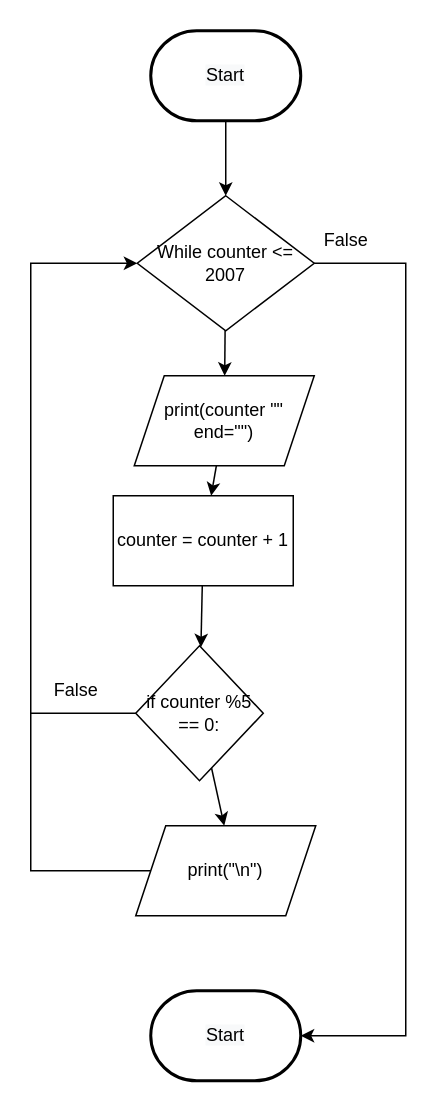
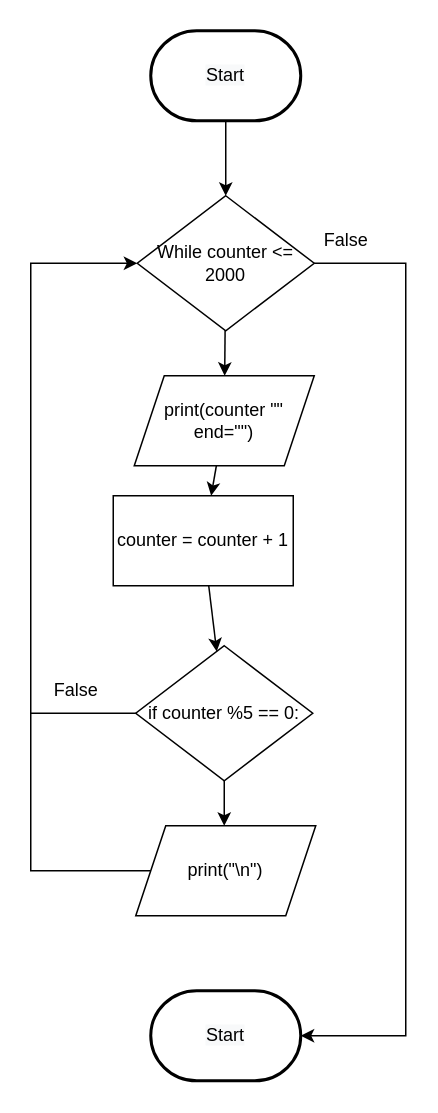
- <mxCell id="6" value="While counter &amp;lt;= 2007" style="rhombus;whiteSpace=wrap;html=1;" parent="1" vertex="1"><mxGeometry x="91" y="130" width="118" height="90" as="geometry" /></mxCell>
+ <mxCell id="6" value="While counter &amp;lt;= 2000" style="rhombus;whiteSpace=wrap;html=1;" parent="1" vertex="1"><mxGeometry x="91" y="130" width="118" height="90" as="geometry" /></mxCell>
- <mxCell id="12" value="if counter %5 == 0:" style="rhombus;whiteSpace=wrap;html=1;" vertex="1" parent="1"><mxGeometry x="90" y="430" width="85" height="90" as="geometry" /></mxCell>
+ <mxCell id="12" value="if counter %5 == 0:" style="rhombus;whiteSpace=wrap;html=1;" vertex="1" parent="1"><mxGeometry x="90" y="430" width="118" height="90" as="geometry" /></mxCell>
